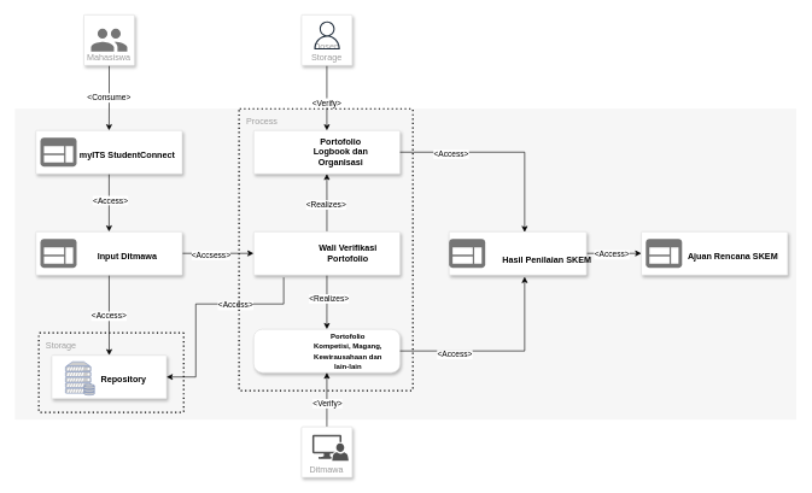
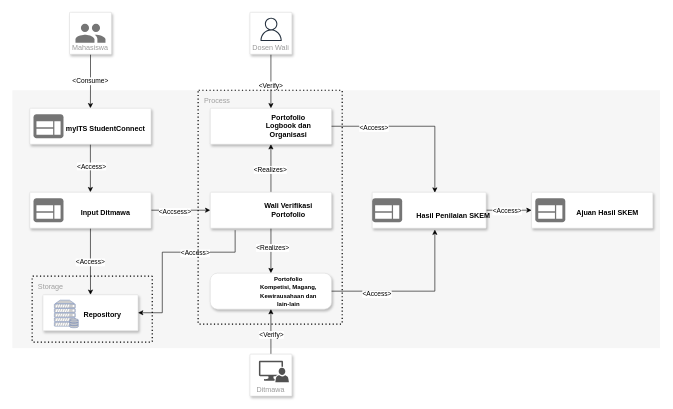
- <mxCell id="35" value="Dosen Storage" style="strokeColor=#dddddd;fillColor=#ffffff;shadow=1;strokeWidth=1;rounded=1;absoluteArcSize=1;arcSize=2;labelPosition=center;verticalLabelPosition=middle;align=center;verticalAlign=bottom;spacingLeft=0;fontColor=#999999;fontSize=12;whiteSpace=wrap;spacingBottom=2;html=1;container=0;" vertex="1" parent="1"><mxGeometry x="416.13" y="20" width="70" height="70" as="geometry" /></mxCell>
+ <mxCell id="35" value="Dosen Wali" style="strokeColor=#dddddd;fillColor=#ffffff;shadow=1;strokeWidth=1;rounded=1;absoluteArcSize=1;arcSize=2;labelPosition=center;verticalLabelPosition=middle;align=center;verticalAlign=bottom;spacingLeft=0;fontColor=#999999;fontSize=12;whiteSpace=wrap;spacingBottom=2;html=1;container=0;" vertex="1" parent="1"><mxGeometry x="416.13" y="20" width="70" height="70" as="geometry" /></mxCell>
- <mxCell id="28" value="&lt;b&gt;Portofolio Logbook dan Organisasi&lt;/b&gt;" style="text;html=1;align=center;verticalAlign=middle;whiteSpace=wrap;rounded=0;" vertex="1" parent="1"><mxGeometry x="421.25" y="195" width="98.75" height="30" as="geometry" /></mxCell>
+ <mxCell id="28" value="&lt;b&gt;Portofolio Logbook dan Organisasi&lt;/b&gt;" style="text;html=1;align=center;verticalAlign=middle;whiteSpace=wrap;rounded=0;" vertex="1" parent="1"><mxGeometry x="431.25" y="195" width="98.75" height="30" as="geometry" /></mxCell>
- <mxCell id="56" value="&lt;span style=&quot;font-size: 12px;&quot;&gt;Ajuan Rencana SKEM&lt;/span&gt;" style="text;strokeColor=none;fillColor=none;html=1;fontSize=24;fontStyle=1;verticalAlign=middle;align=center;" vertex="1" parent="1"><mxGeometry x="962" y="330" width="100" height="40" as="geometry" /></mxCell>
+ <mxCell id="56" value="&lt;span style=&quot;font-size: 12px;&quot;&gt;Ajuan Hasil SKEM&lt;/span&gt;" style="text;strokeColor=none;fillColor=none;html=1;fontSize=24;fontStyle=1;verticalAlign=middle;align=center;" vertex="1" parent="1"><mxGeometry x="962" y="330" width="100" height="40" as="geometry" /></mxCell>
